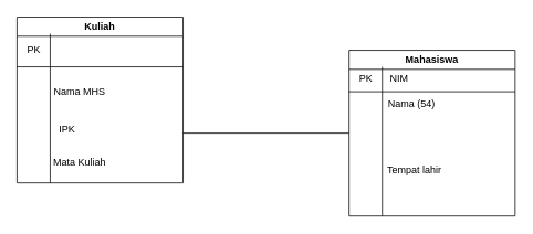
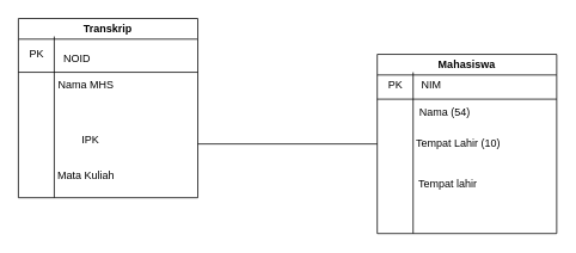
- <mxCell id="2" value="Kuliah" style="swimlane;whiteSpace=wrap;html=1;" parent="1" vertex="1"><mxGeometry x="20" y="20" width="200" height="200" as="geometry" /></mxCell>
+ <mxCell id="2" value="Transkrip" style="swimlane;whiteSpace=wrap;html=1;" parent="1" vertex="1"><mxGeometry x="20" y="20" width="200" height="200" as="geometry" /></mxCell>
+ <mxCell id="5" value="NOID" style="text;html=1;align=center;verticalAlign=middle;resizable=0;points=[];autosize=1;strokeColor=none;fillColor=none;" parent="2" vertex="1"><mxGeometry x="40" y="30" width="50" height="30" as="geometry" /></mxCell>
- <mxCell id="6" value="Nama MHS" style="text;html=1;align=center;verticalAlign=middle;resizable=0;points=[];autosize=1;strokeColor=none;fillColor=none;" parent="2" vertex="1"><mxGeometry x="30" y="75" width="90" height="30" as="geometry" /></mxCell>
+ <mxCell id="6" value="Nama MHS" style="text;html=1;align=center;verticalAlign=middle;resizable=0;points=[];autosize=1;strokeColor=none;fillColor=none;" parent="2" vertex="1"><mxGeometry x="30" y="60" width="90" height="30" as="geometry" /></mxCell>
- <mxCell id="8" value="IPK" style="text;html=1;align=center;verticalAlign=middle;resizable=0;points=[];autosize=1;strokeColor=none;fillColor=none;" parent="2" vertex="1"><mxGeometry x="40" y="120" width="40" height="30" as="geometry" /></mxCell>
+ <mxCell id="8" value="IPK" style="text;html=1;align=center;verticalAlign=middle;resizable=0;points=[];autosize=1;strokeColor=none;fillColor=none;" parent="2" vertex="1"><mxGeometry x="60" y="120" width="40" height="30" as="geometry" /></mxCell>
+ <mxCell id="15" value="Tempat Lahir (10)" style="text;html=1;align=center;verticalAlign=middle;resizable=0;points=[];autosize=1;strokeColor=none;fillColor=none;" parent="9" vertex="1"><mxGeometry x="30" y="85" width="120" height="30" as="geometry" /></mxCell>
